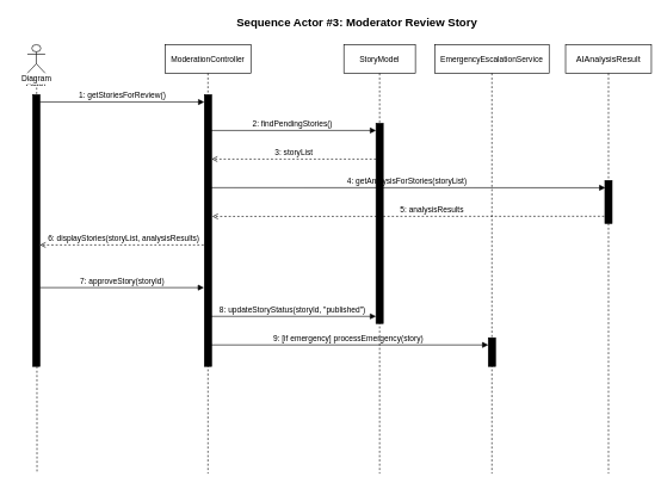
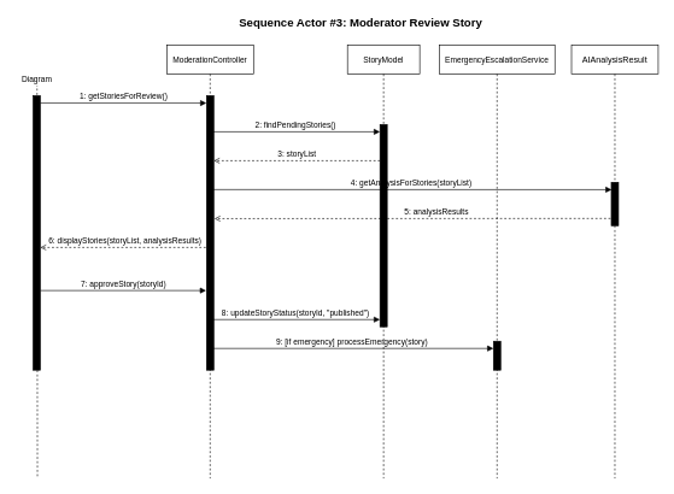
- <mxCell id="21" value="Actor" style="shape=umlActor;verticalLabelPosition=bottom;verticalAlign=top;html=1;outlineConnect=0;strokeColor=light-dark(#000000,#000000);fillColor=light-dark(#FFFFFF,#7EA6E0);" vertex="1" parent="1"><mxGeometry x="37.5" y="62" width="25" height="40" as="geometry" /></mxCell>
